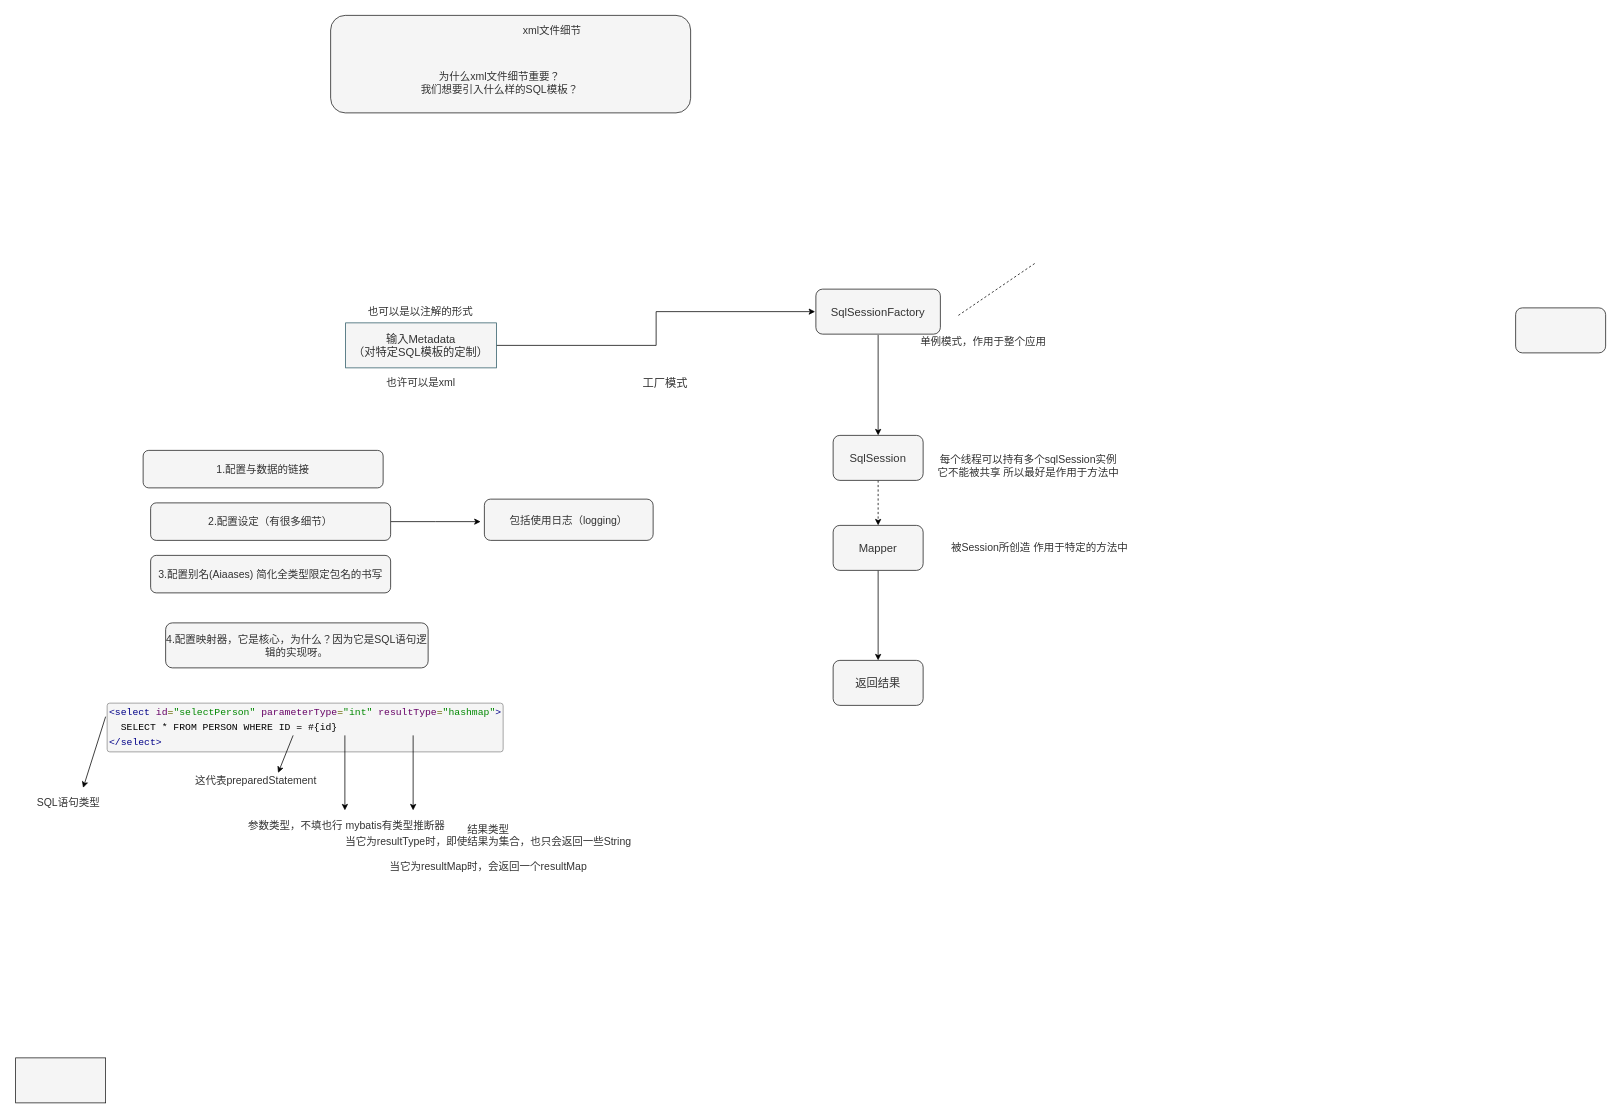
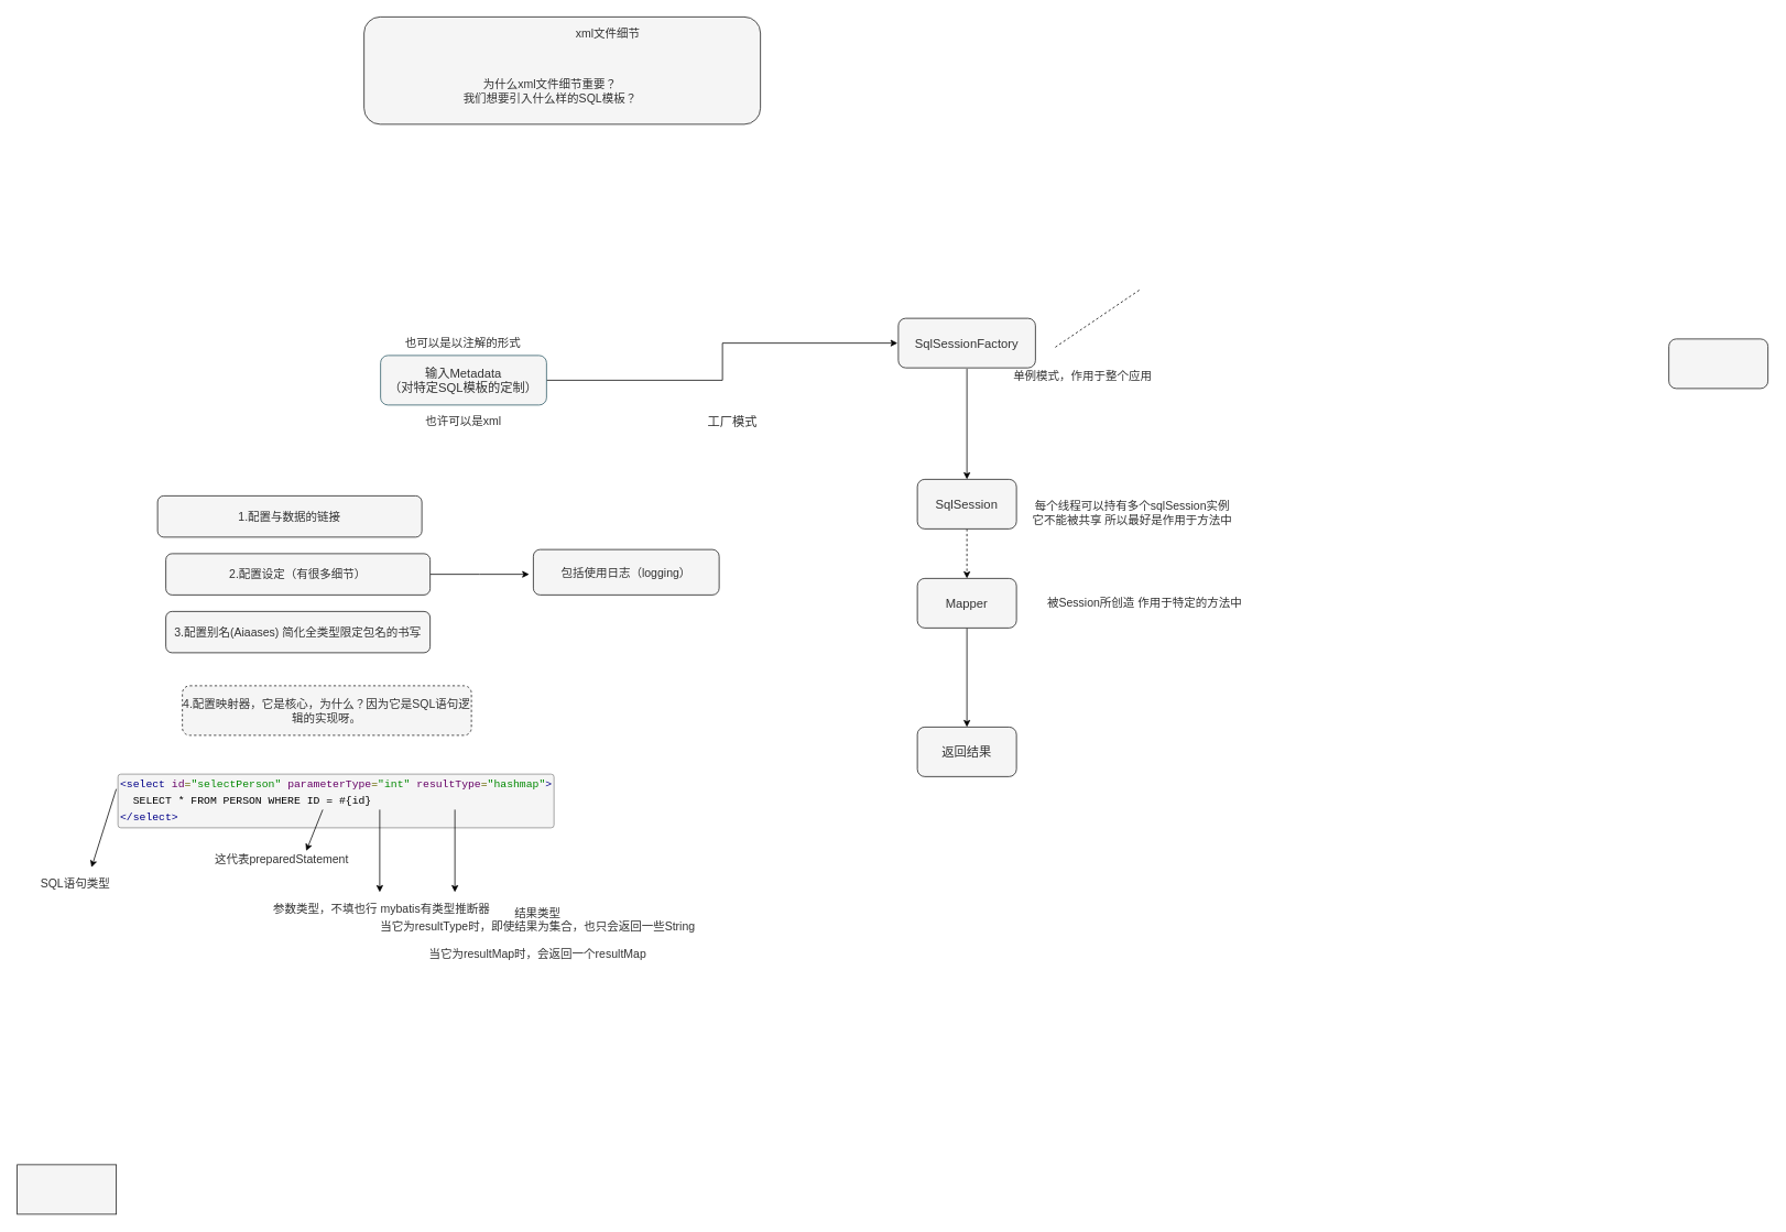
- <mxCell id="6" value="输入Metadata&lt;br&gt;（对特定SQL模板的定制）" style="whiteSpace=wrap;html=1;shadow=0;fontSize=15;fontColor=#333333;strokeColor=#2C5A66;strokeWidth=1;fillColor=#f5f5f5;glass=0;sketch=0;rounded=0;" parent="1" vertex="1"><mxGeometry x="460" y="430" width="201" height="60" as="geometry" /></mxCell>
+ <mxCell id="6" value="输入Metadata&lt;br&gt;（对特定SQL模板的定制）" style="whiteSpace=wrap;html=1;rounded=1;shadow=0;fontSize=15;fontColor=#333333;strokeColor=#2C5A66;strokeWidth=1;fillColor=#f5f5f5;glass=0;sketch=0;" parent="1" vertex="1"><mxGeometry x="460" y="430" width="201" height="60" as="geometry" /></mxCell>
- <mxCell id="26" value="4.配置映射器，它是核心，为什么？因为它是SQL语句逻辑的实现呀。" style="rounded=1;whiteSpace=wrap;html=1;shadow=0;glass=0;sketch=0;strokeColor=#1A1A1A;strokeWidth=1;fillColor=#f5f5f5;fontSize=14;fontColor=#333333;" vertex="1" parent="1"><mxGeometry x="220" y="830" width="350" height="60" as="geometry" /></mxCell>
+ <mxCell id="26" value="4.配置映射器，它是核心，为什么？因为它是SQL语句逻辑的实现呀。" style="rounded=1;whiteSpace=wrap;html=1;shadow=0;glass=0;sketch=0;strokeColor=#1A1A1A;strokeWidth=1;fillColor=#f5f5f5;fontSize=14;fontColor=#333333;dashed=1;" vertex="1" parent="1"><mxGeometry x="220" y="830" width="350" height="60" as="geometry" /></mxCell>
